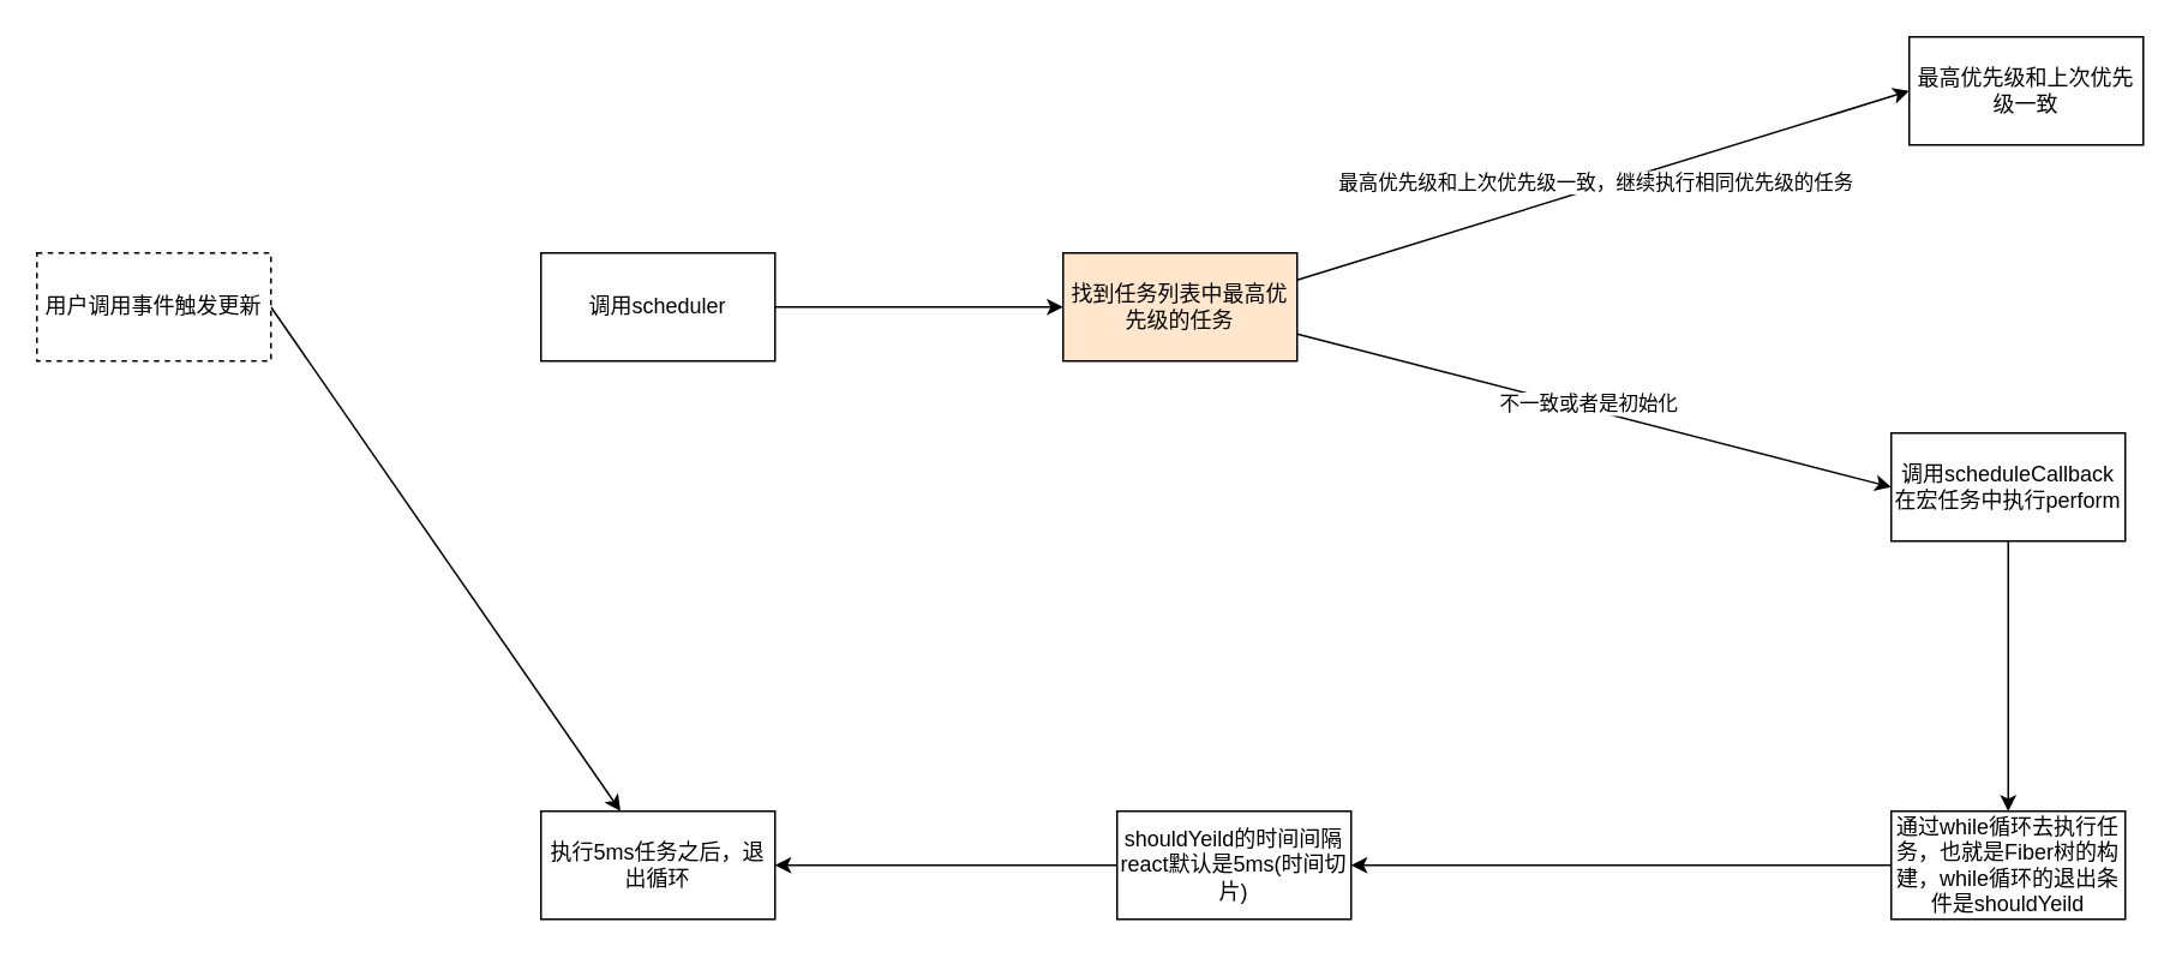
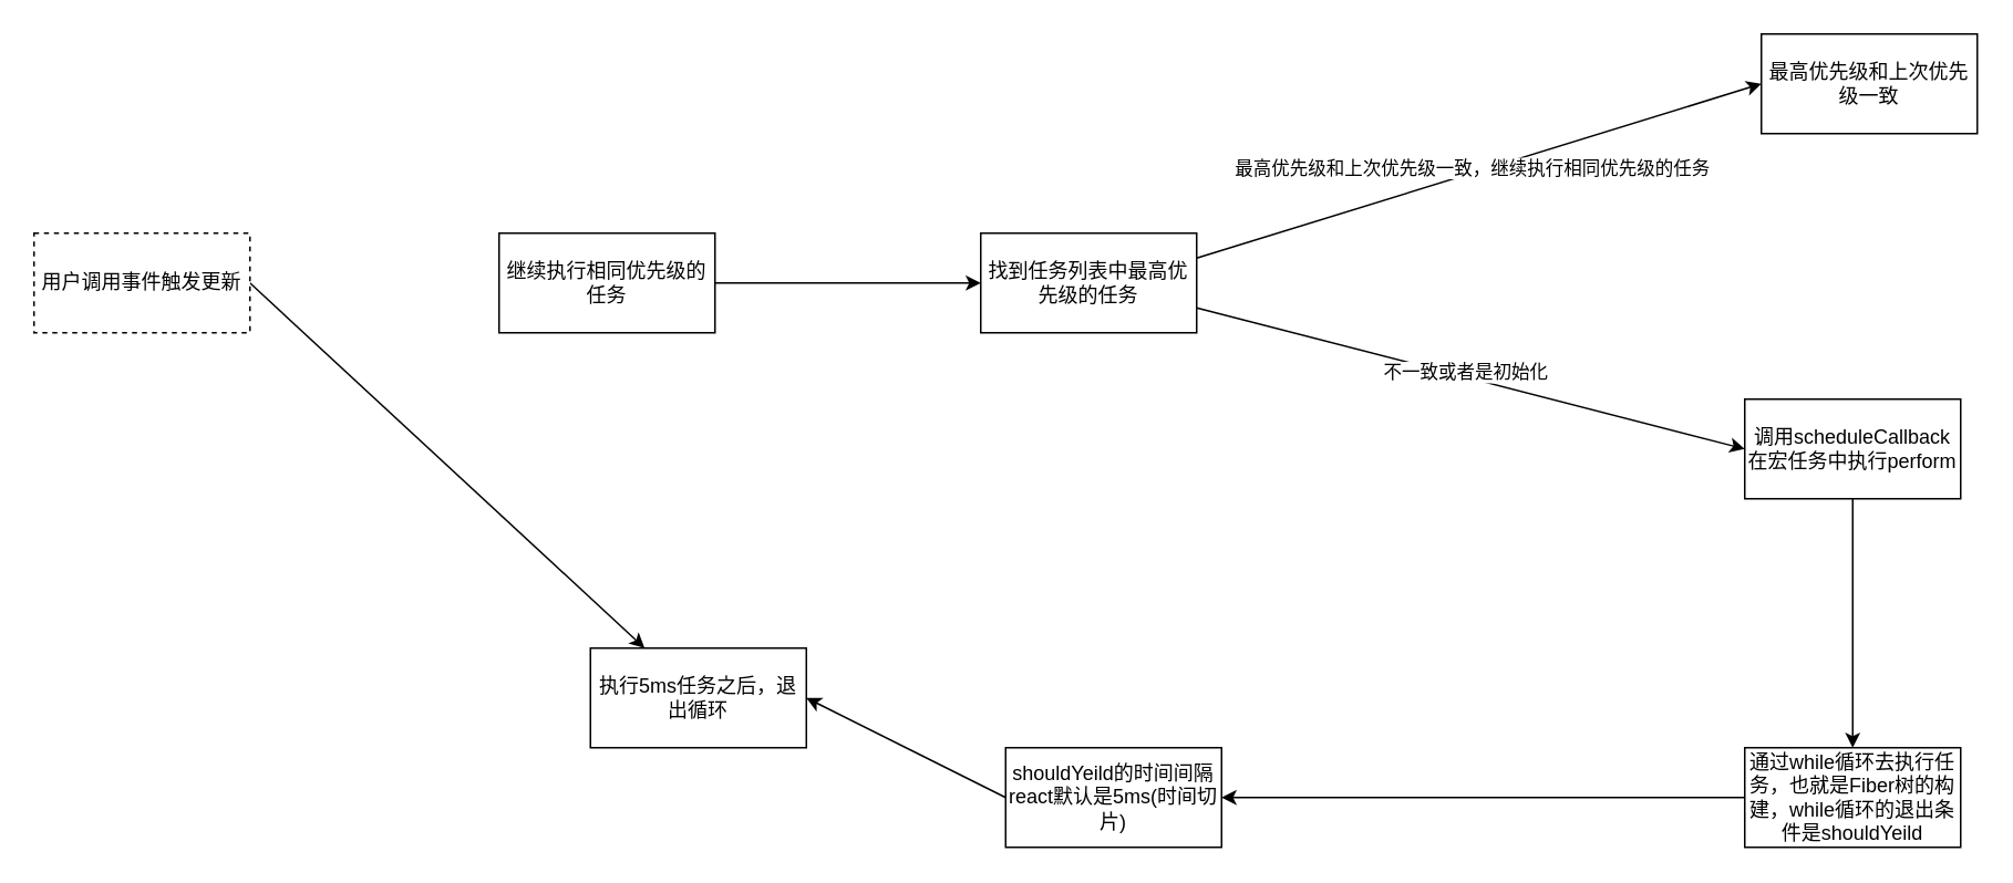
- <mxCell id="5" value="调用scheduler" style="rounded=0;whiteSpace=wrap;html=1;" vertex="1" parent="1"><mxGeometry x="300" y="140" width="130" height="60" as="geometry" /></mxCell>
+ <mxCell id="5" value="继续执行相同优先级的任务" style="rounded=0;whiteSpace=wrap;html=1;" vertex="1" parent="1"><mxGeometry x="300" y="140" width="130" height="60" as="geometry" /></mxCell>
- <mxCell id="8" value="找到任务列表中最高优先级的任务" style="rounded=0;whiteSpace=wrap;html=1;fillColor=#ffe6cc;" vertex="1" parent="1"><mxGeometry x="590" y="140" width="130" height="60" as="geometry" /></mxCell>
+ <mxCell id="8" value="找到任务列表中最高优先级的任务" style="rounded=0;whiteSpace=wrap;html=1;" vertex="1" parent="1"><mxGeometry x="590" y="140" width="130" height="60" as="geometry" /></mxCell>
- <mxCell id="18" value="&lt;span style=&quot;color: rgb(0, 0, 0);&quot;&gt;执行5ms任务之后，退出循环&lt;/span&gt;" style="rounded=0;whiteSpace=wrap;html=1;" vertex="1" parent="1"><mxGeometry x="300" y="450" width="130" height="60" as="geometry" /></mxCell>
+ <mxCell id="18" value="&lt;span style=&quot;color: rgb(0, 0, 0);&quot;&gt;执行5ms任务之后，退出循环&lt;/span&gt;" style="rounded=0;whiteSpace=wrap;html=1;" vertex="1" parent="1"><mxGeometry x="355" y="390" width="130" height="60" as="geometry" /></mxCell>
- <mxCell id="17" value="&lt;span style=&quot;color: rgb(0, 0, 0);&quot;&gt;shouldYeild的时间间隔react默认是5ms(时间切片)&lt;/span&gt;" style="rounded=0;whiteSpace=wrap;html=1;" vertex="1" parent="1"><mxGeometry x="620" y="450" width="130" height="60" as="geometry" /></mxCell>
+ <mxCell id="17" value="&lt;span style=&quot;color: rgb(0, 0, 0);&quot;&gt;shouldYeild的时间间隔react默认是5ms(时间切片)&lt;/span&gt;" style="rounded=0;whiteSpace=wrap;html=1;" vertex="1" parent="1"><mxGeometry x="605" y="450" width="130" height="60" as="geometry" /></mxCell>
